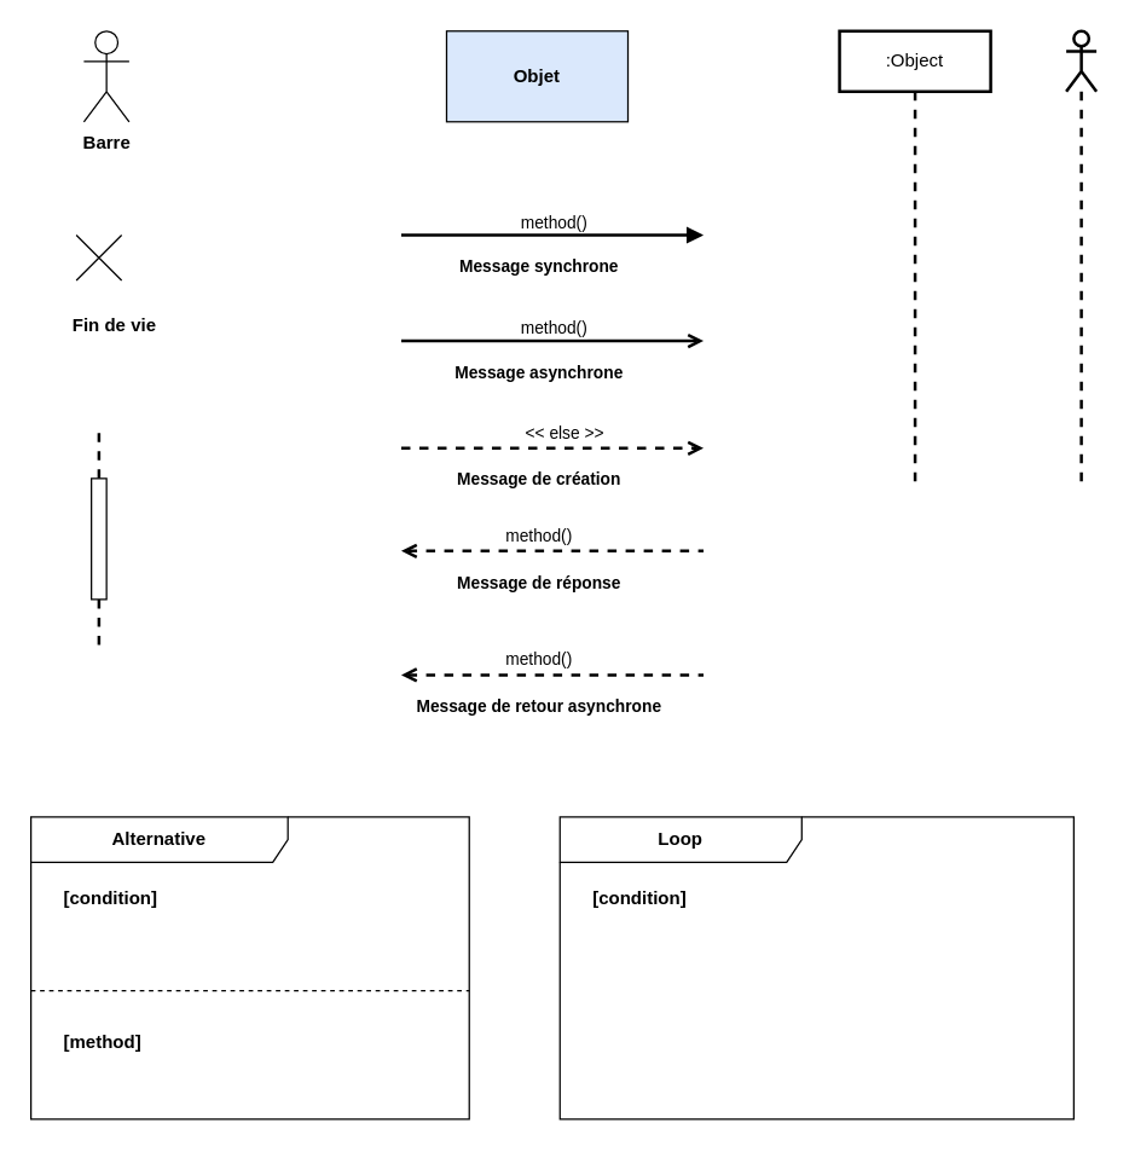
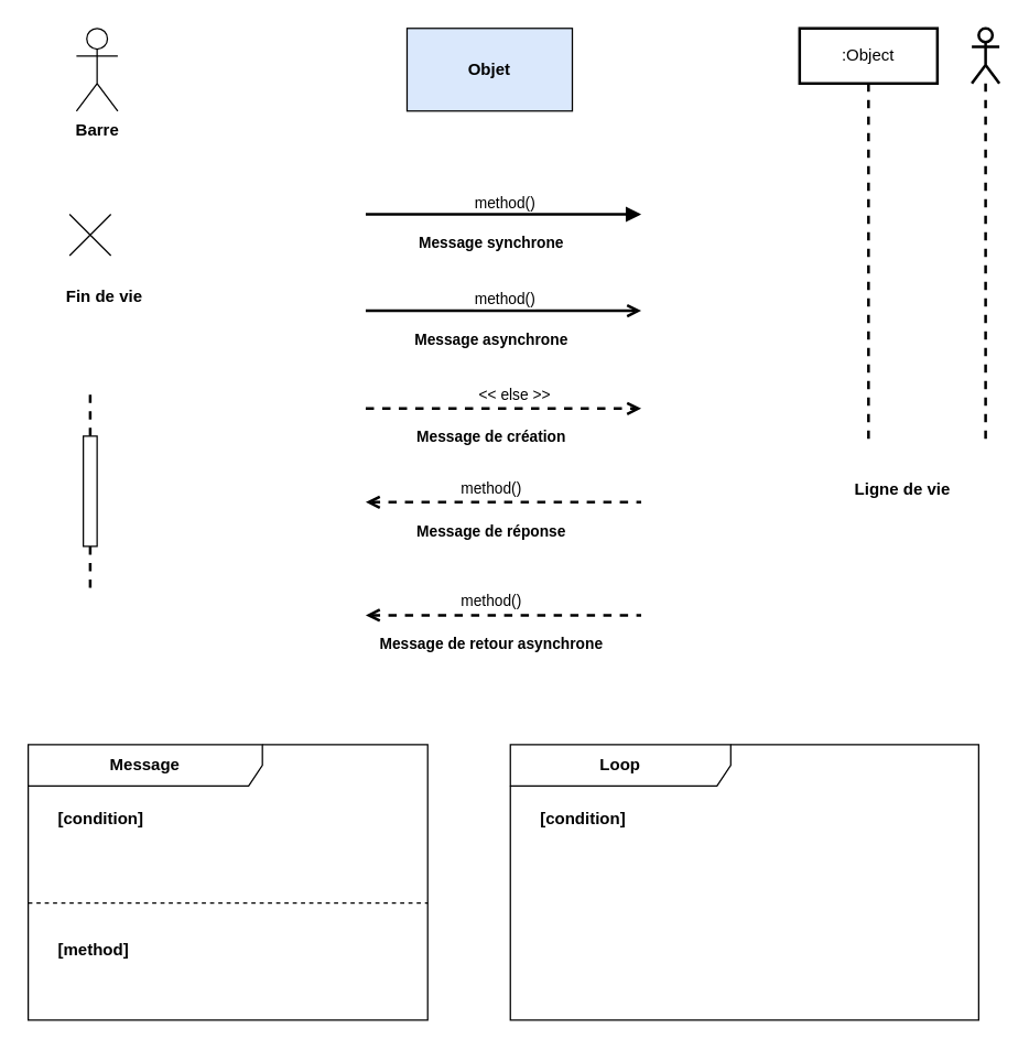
- <mxCell id="4" value=":Object" style="shape=umlLifeline;perimeter=lifelinePerimeter;whiteSpace=wrap;html=1;container=1;dropTarget=0;collapsible=0;recursiveResize=0;outlineConnect=0;portConstraint=eastwest;newEdgeStyle={&quot;curved&quot;:0,&quot;rounded&quot;:0};strokeWidth=2;" vertex="1" parent="1"><mxGeometry x="555" y="20" width="100" height="300" as="geometry" /></mxCell>
+ <mxCell id="4" value=":Object" style="shape=umlLifeline;perimeter=lifelinePerimeter;whiteSpace=wrap;html=1;container=1;dropTarget=0;collapsible=0;recursiveResize=0;outlineConnect=0;portConstraint=eastwest;newEdgeStyle={&quot;curved&quot;:0,&quot;rounded&quot;:0};strokeWidth=2;" vertex="1" parent="1"><mxGeometry x="580" y="20" width="100" height="300" as="geometry" /></mxCell>
+ <mxCell id="6" value="&lt;b&gt;Ligne de vie&lt;/b&gt;" style="text;html=1;align=center;verticalAlign=middle;whiteSpace=wrap;rounded=0;" vertex="1" parent="1"><mxGeometry x="615" y="340" width="80" height="30" as="geometry" /></mxCell>
- <mxCell id="23" value="&lt;b&gt;Alternative&lt;/b&gt;" style="shape=umlFrame;whiteSpace=wrap;html=1;pointerEvents=0;recursiveResize=0;container=1;collapsible=0;width=170;" vertex="1" parent="1"><mxGeometry x="20" y="540" width="290" height="200" as="geometry" /></mxCell>
+ <mxCell id="23" value="&lt;b&gt;Message&lt;/b&gt;" style="shape=umlFrame;whiteSpace=wrap;html=1;pointerEvents=0;recursiveResize=0;container=1;collapsible=0;width=170;" vertex="1" parent="1"><mxGeometry x="20" y="540" width="290" height="200" as="geometry" /></mxCell>
